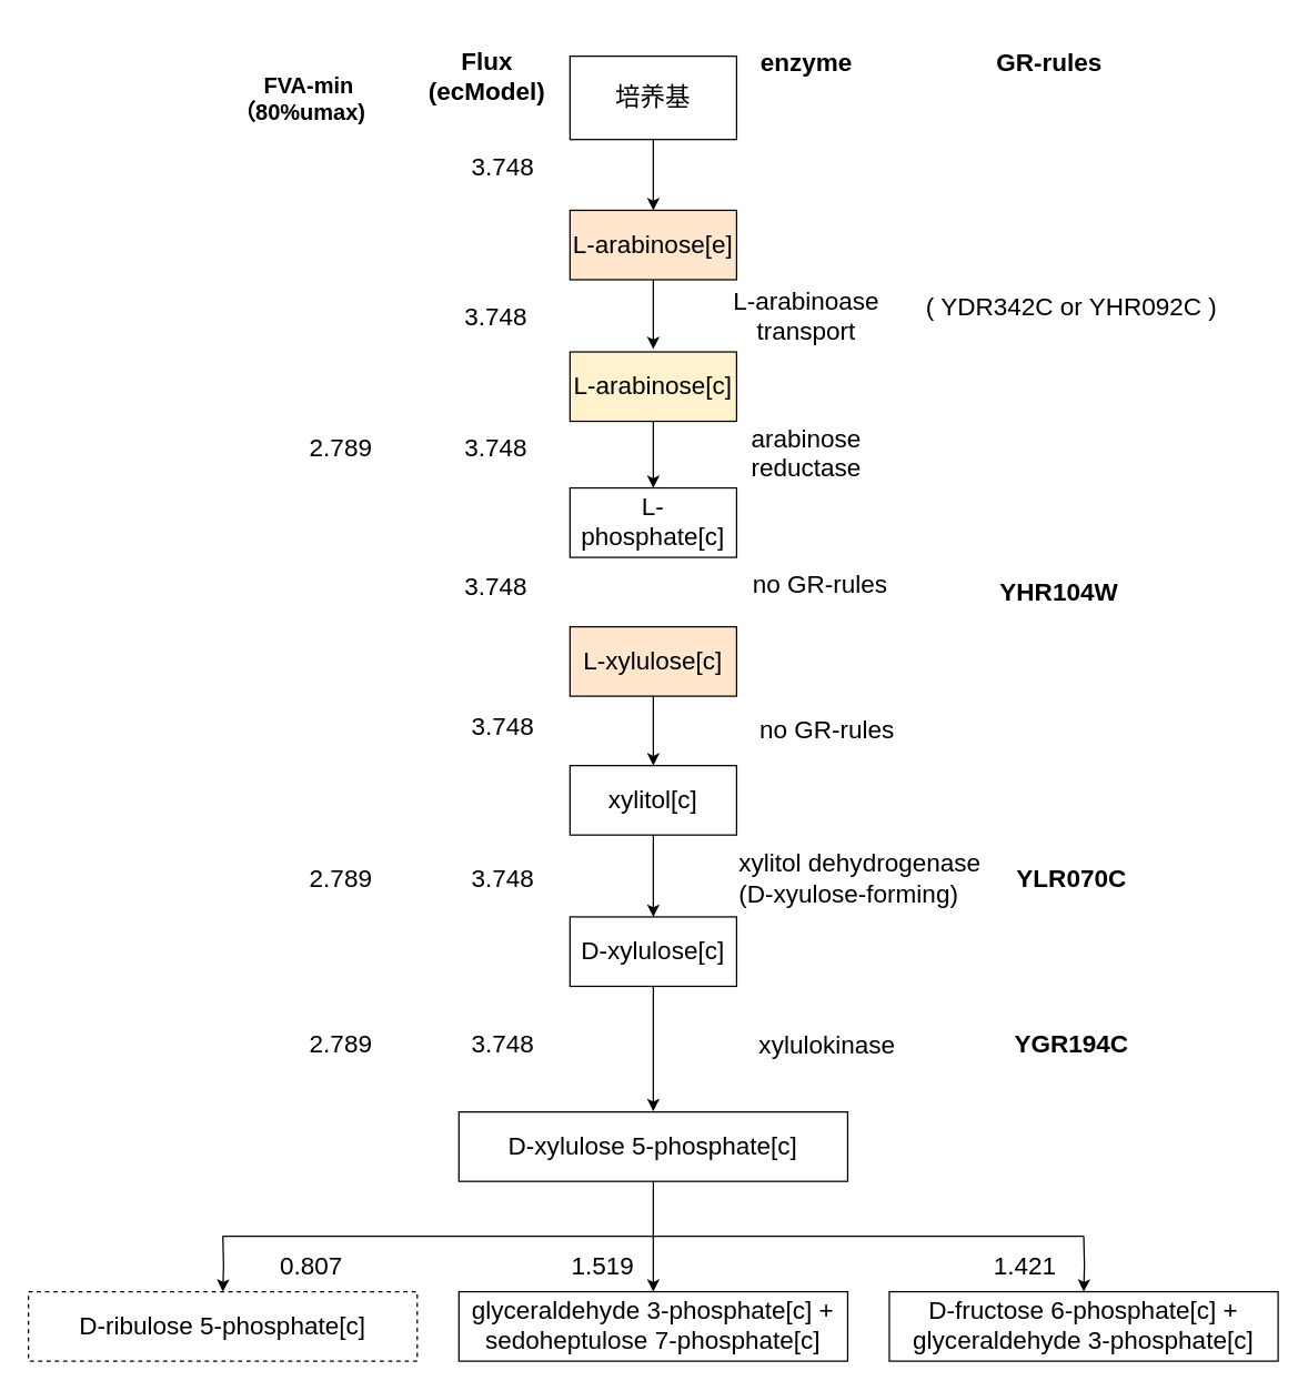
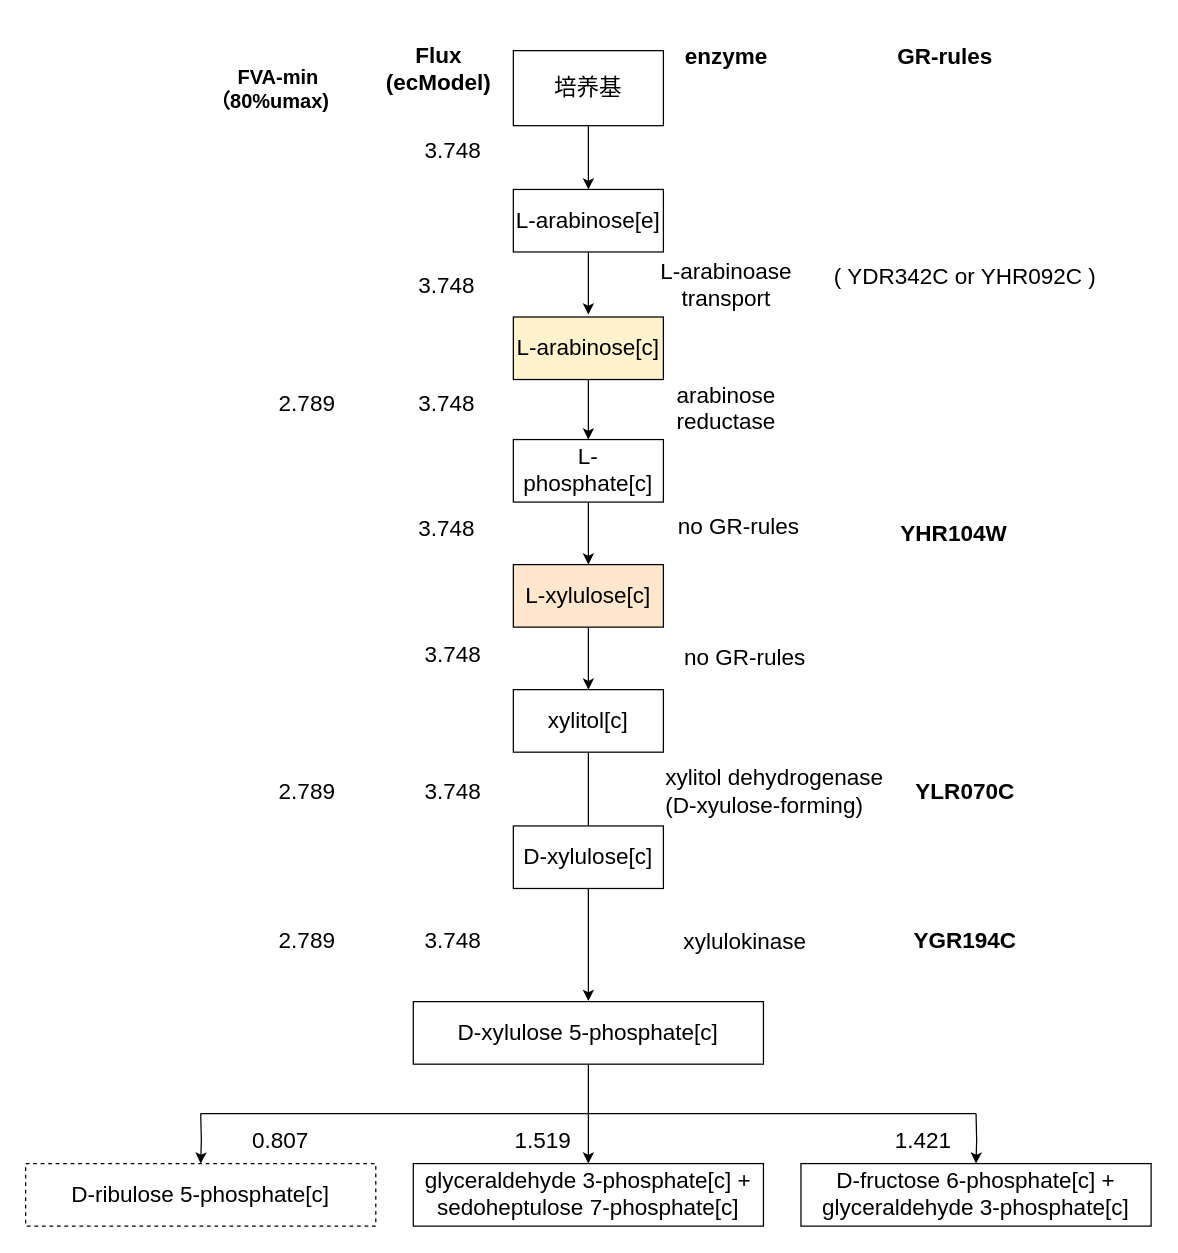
- <mxCell id="3" value="&lt;font style=&quot;font-size: 18px;&quot;&gt;L-arabinose[e]&lt;/font&gt;" style="rounded=0;whiteSpace=wrap;html=1;fillColor=#ffe6cc;" vertex="1" parent="1"><mxGeometry x="410" y="151" width="120" height="50" as="geometry" /></mxCell>
+ <mxCell id="3" value="&lt;font style=&quot;font-size: 18px;&quot;&gt;L-arabinose[e]&lt;/font&gt;" style="rounded=0;whiteSpace=wrap;html=1;" vertex="1" parent="1"><mxGeometry x="410" y="151" width="120" height="50" as="geometry" /></mxCell>
+ <mxCell id="6" style="edgeStyle=orthogonalEdgeStyle;rounded=0;orthogonalLoop=1;jettySize=auto;html=1;entryX=0.5;entryY=0;entryDx=0;entryDy=0;" edge="1" parent="1" source="7" target="9"><mxGeometry relative="1" as="geometry" /></mxCell>
- <mxCell id="10" style="edgeStyle=orthogonalEdgeStyle;rounded=0;orthogonalLoop=1;jettySize=auto;html=1;" edge="1" parent="1" source="11" target="13"><mxGeometry relative="1" as="geometry" /></mxCell>
+ <mxCell id="10" style="edgeStyle=orthogonalEdgeStyle;rounded=0;orthogonalLoop=1;jettySize=auto;html=1;endArrow=none;" edge="1" parent="1" source="11" target="13"><mxGeometry relative="1" as="geometry" /></mxCell>
